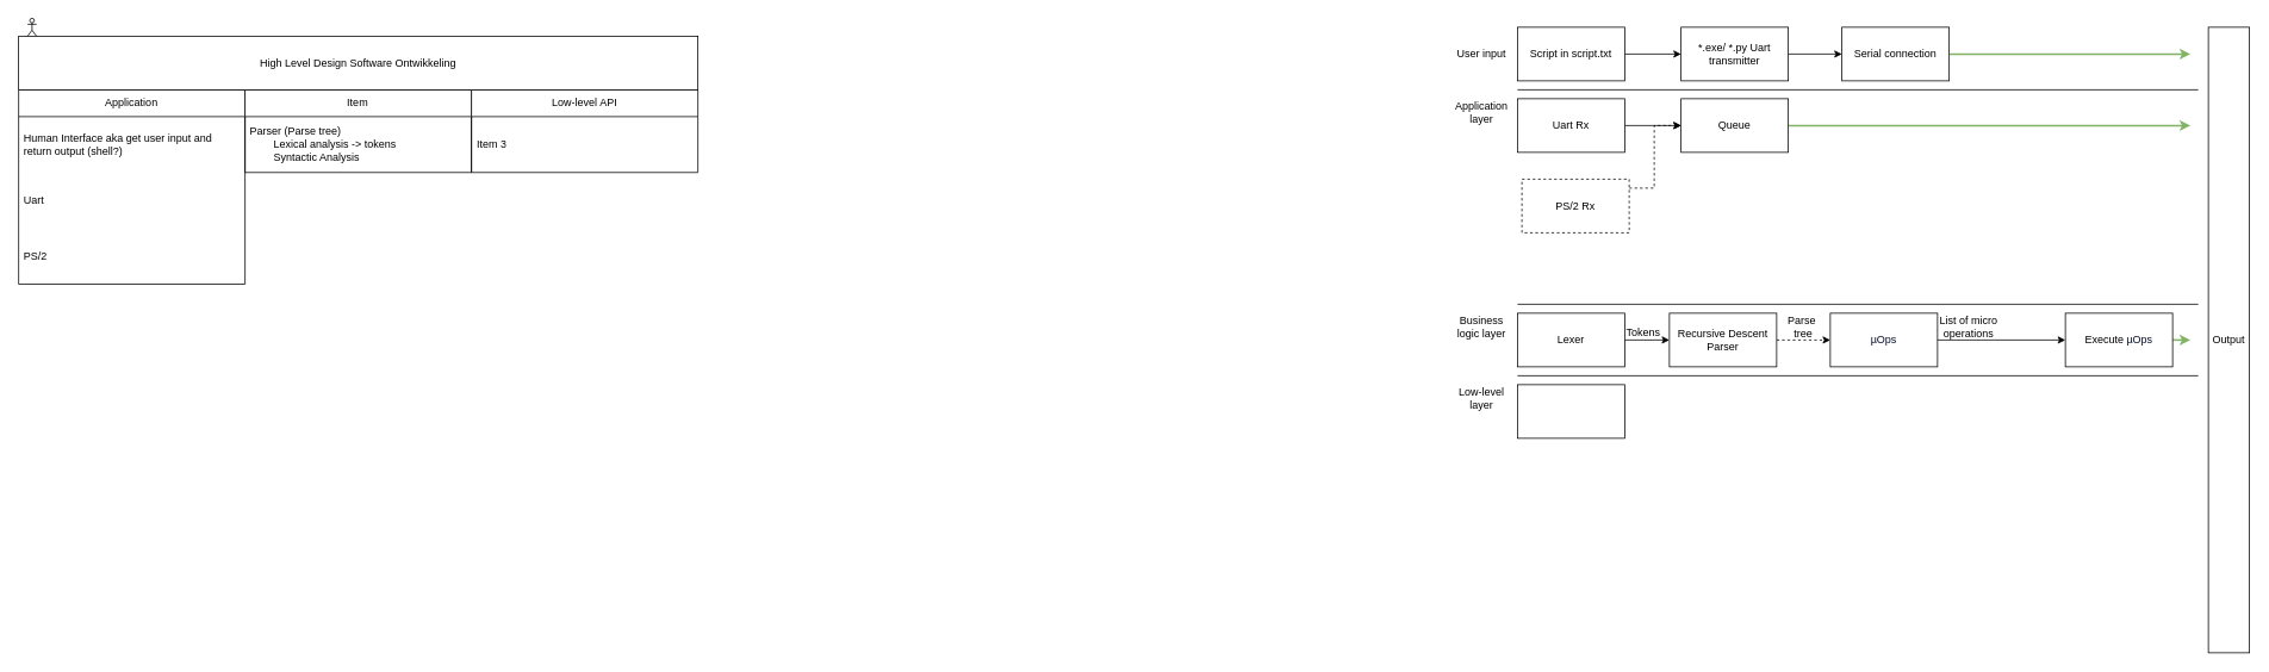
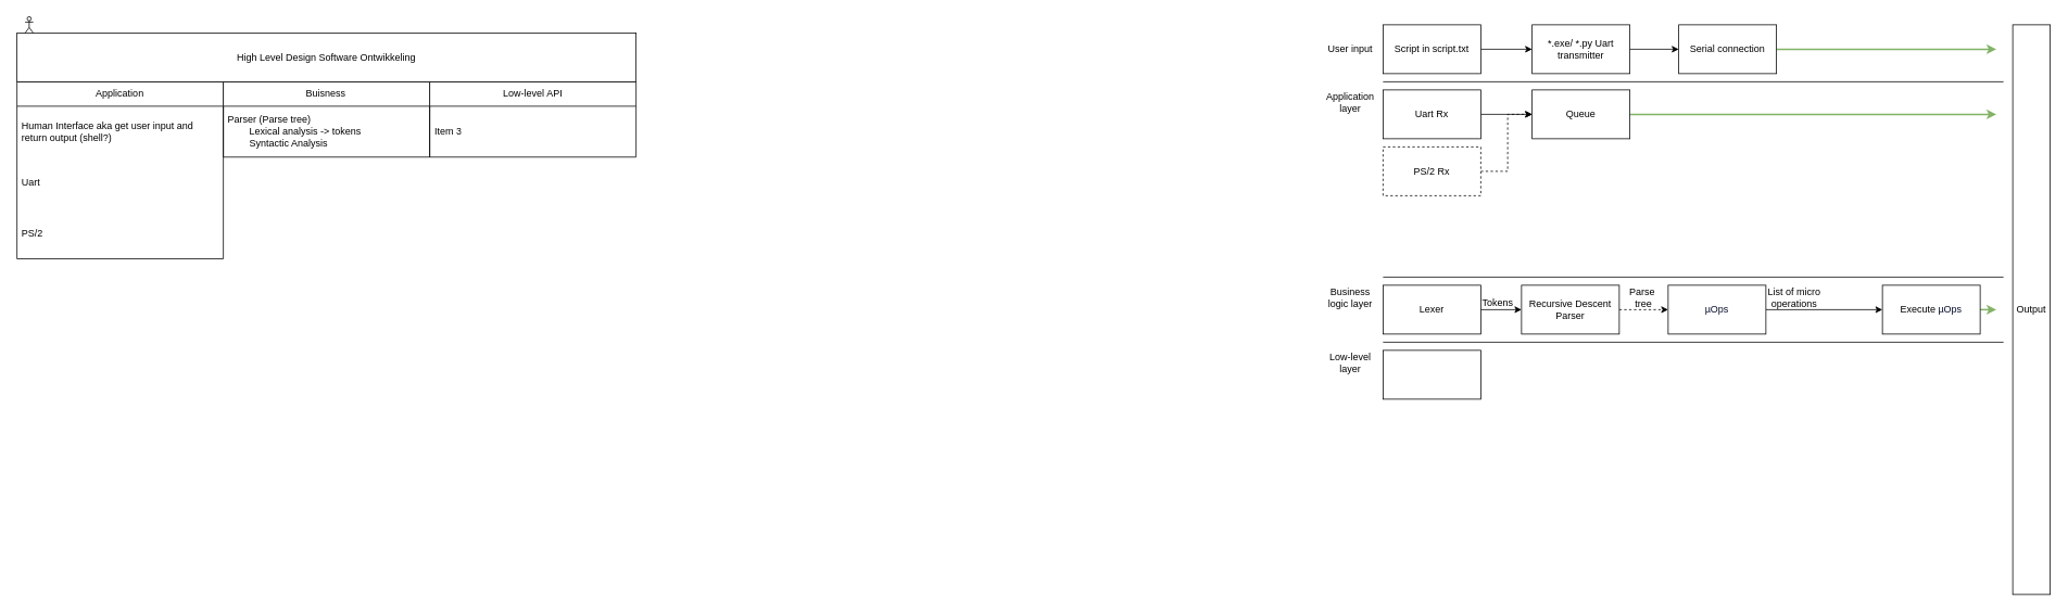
- <mxCell id="7" value="Item" style="swimlane;fontStyle=0;childLayout=stackLayout;horizontal=1;startSize=30;horizontalStack=0;resizeParent=1;resizeParentMax=0;resizeLast=0;collapsible=1;marginBottom=0;whiteSpace=wrap;html=1;" vertex="1" parent="2"><mxGeometry x="253.33" width="253.33" height="92.5" as="geometry"><mxRectangle x="253.333" width="100" height="30" as="alternateBounds" /></mxGeometry></mxCell>
+ <mxCell id="7" value="Buisness" style="swimlane;fontStyle=0;childLayout=stackLayout;horizontal=1;startSize=30;horizontalStack=0;resizeParent=1;resizeParentMax=0;resizeLast=0;collapsible=1;marginBottom=0;whiteSpace=wrap;html=1;" vertex="1" parent="2"><mxGeometry x="253.33" width="253.33" height="92.5" as="geometry"><mxRectangle x="253.333" width="100" height="30" as="alternateBounds" /></mxGeometry></mxCell>
- <mxCell id="27" value="PS/2 Rx" style="rounded=0;whiteSpace=wrap;html=1;dashed=1;" vertex="1" parent="1"><mxGeometry x="1702" y="200" width="120" height="60" as="geometry" /></mxCell>
+ <mxCell id="27" value="PS/2 Rx" style="rounded=0;whiteSpace=wrap;html=1;dashed=1;" vertex="1" parent="1"><mxGeometry x="1697" y="180" width="120" height="60" as="geometry" /></mxCell>
